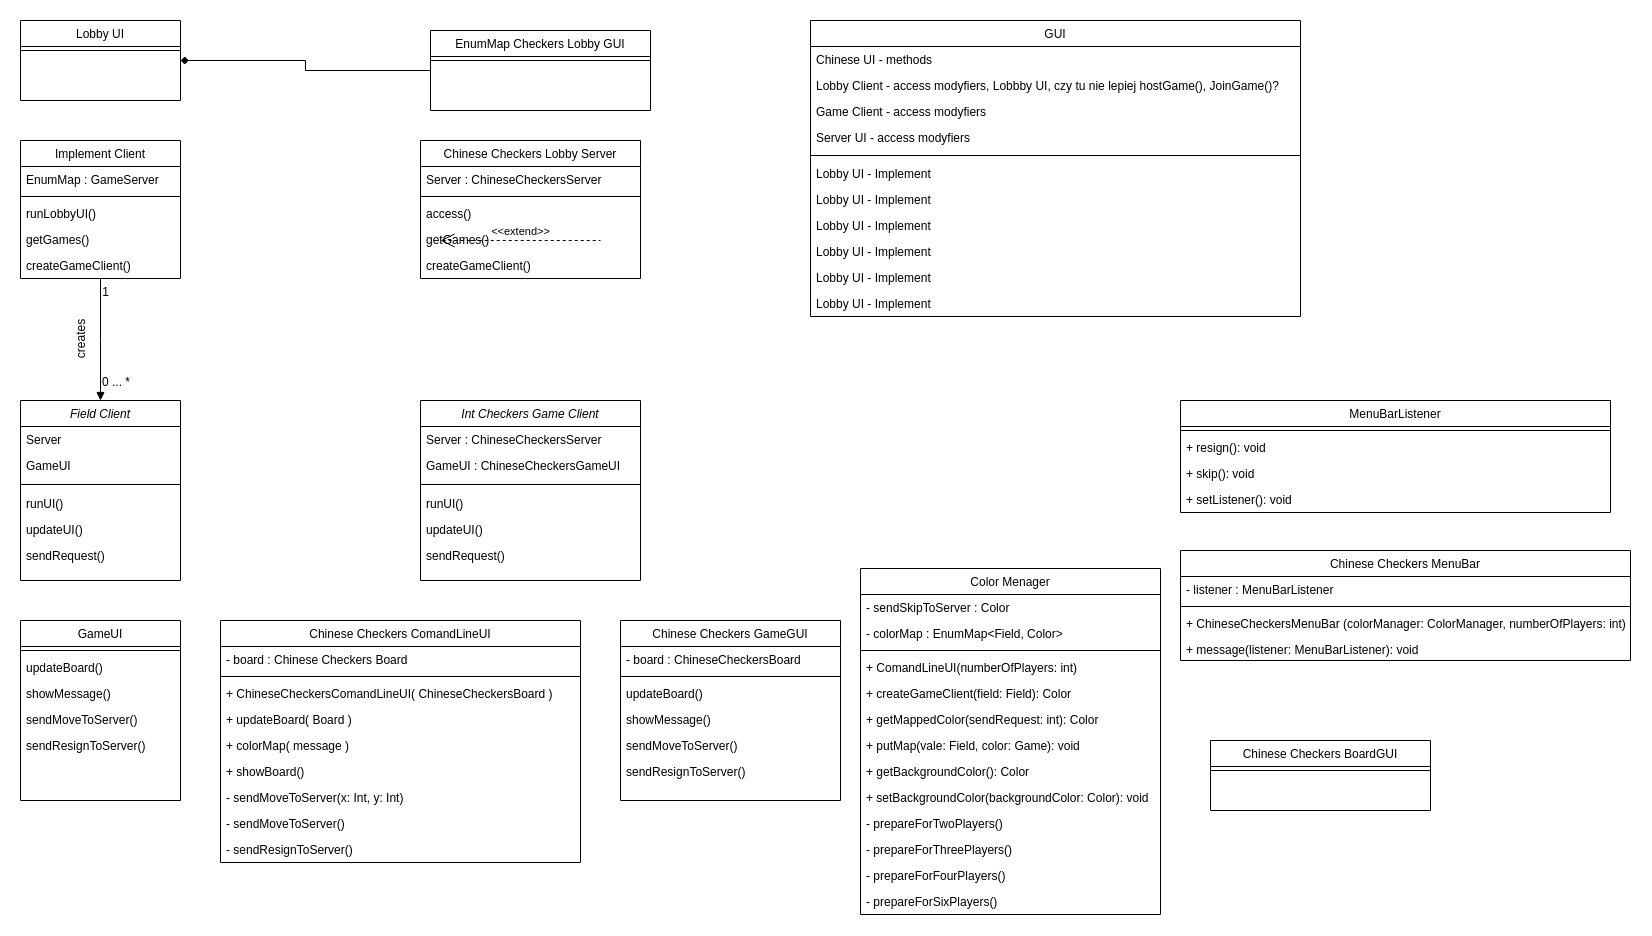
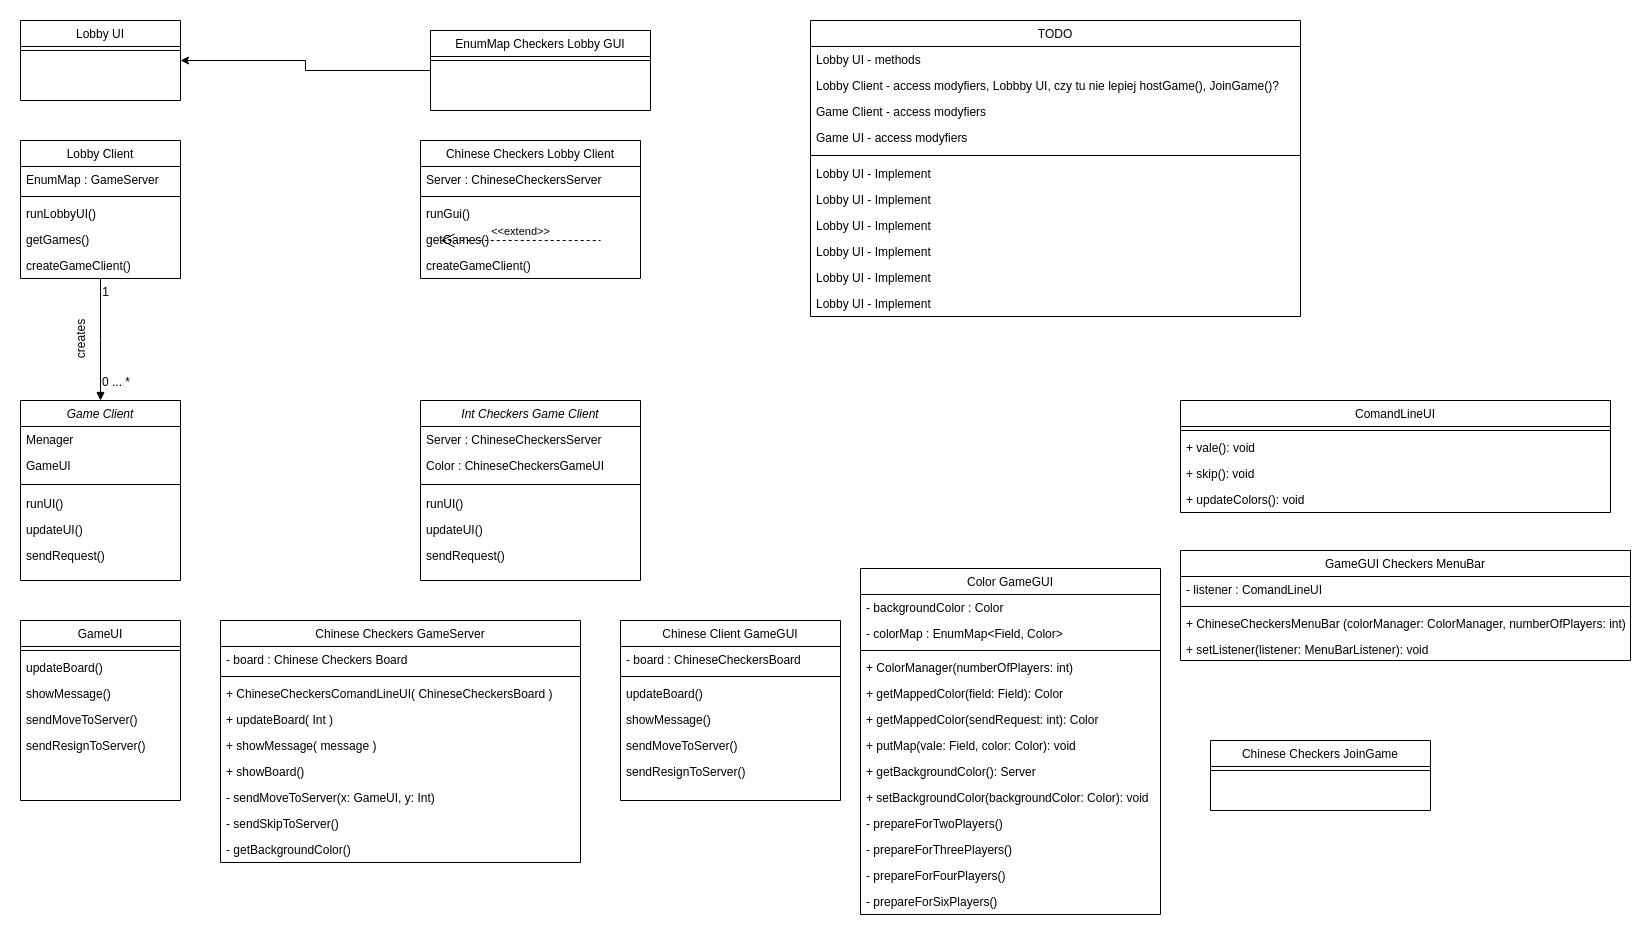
- <mxCell id="78" value="GUI" style="swimlane;fontStyle=0;align=center;verticalAlign=top;childLayout=stackLayout;horizontal=1;startSize=26;horizontalStack=0;resizeParent=1;resizeLast=0;collapsible=1;marginBottom=0;rounded=0;shadow=0;strokeWidth=1;" parent="1" vertex="1"><mxGeometry x="810" y="20" width="490" height="296" as="geometry"><mxRectangle x="550" y="140" width="160" height="26" as="alternateBounds" /></mxGeometry></mxCell>
+ <mxCell id="78" value="TODO" style="swimlane;fontStyle=0;align=center;verticalAlign=top;childLayout=stackLayout;horizontal=1;startSize=26;horizontalStack=0;resizeParent=1;resizeLast=0;collapsible=1;marginBottom=0;rounded=0;shadow=0;strokeWidth=1;" parent="1" vertex="1"><mxGeometry x="810" y="20" width="490" height="296" as="geometry"><mxRectangle x="550" y="140" width="160" height="26" as="alternateBounds" /></mxGeometry></mxCell>
- <mxCell id="79" value="Chinese UI - methods" style="text;align=left;verticalAlign=top;spacingLeft=4;spacingRight=4;overflow=hidden;rotatable=0;points=[[0,0.5],[1,0.5]];portConstraint=eastwest;" parent="78" vertex="1"><mxGeometry y="26" width="490" height="26" as="geometry" /></mxCell>
+ <mxCell id="79" value="Lobby UI - methods" style="text;align=left;verticalAlign=top;spacingLeft=4;spacingRight=4;overflow=hidden;rotatable=0;points=[[0,0.5],[1,0.5]];portConstraint=eastwest;" parent="78" vertex="1"><mxGeometry y="26" width="490" height="26" as="geometry" /></mxCell>
- <mxCell id="90" style="edgeStyle=orthogonalEdgeStyle;rounded=0;orthogonalLoop=1;jettySize=auto;html=1;exitX=0;exitY=0.5;exitDx=0;exitDy=0;entryX=1;entryY=0.5;entryDx=0;entryDy=0;endArrow=diamond;" edge="1" parent="1" source="91" target="74"><mxGeometry relative="1" as="geometry" /></mxCell>
+ <mxCell id="90" style="edgeStyle=orthogonalEdgeStyle;rounded=0;orthogonalLoop=1;jettySize=auto;html=1;exitX=0;exitY=0.5;exitDx=0;exitDy=0;entryX=1;entryY=0.5;entryDx=0;entryDy=0;" edge="1" parent="1" source="91" target="74"><mxGeometry relative="1" as="geometry" /></mxCell>
- <mxCell id="82" value="Server UI - access modyfiers" style="text;align=left;verticalAlign=top;spacingLeft=4;spacingRight=4;overflow=hidden;rotatable=0;points=[[0,0.5],[1,0.5]];portConstraint=eastwest;" parent="78" vertex="1"><mxGeometry y="104" width="490" height="26" as="geometry" /></mxCell>
+ <mxCell id="82" value="Game UI - access modyfiers" style="text;align=left;verticalAlign=top;spacingLeft=4;spacingRight=4;overflow=hidden;rotatable=0;points=[[0,0.5],[1,0.5]];portConstraint=eastwest;" parent="78" vertex="1"><mxGeometry y="104" width="490" height="26" as="geometry" /></mxCell>
- <mxCell id="15" value="Implement Client" style="swimlane;fontStyle=0;align=center;verticalAlign=top;childLayout=stackLayout;horizontal=1;startSize=26;horizontalStack=0;resizeParent=1;resizeLast=0;collapsible=1;marginBottom=0;rounded=0;shadow=0;strokeWidth=1;" parent="1" vertex="1"><mxGeometry x="20" y="140" width="160" height="138" as="geometry"><mxRectangle x="550" y="140" width="160" height="26" as="alternateBounds" /></mxGeometry></mxCell>
+ <mxCell id="15" value="Lobby Client" style="swimlane;fontStyle=0;align=center;verticalAlign=top;childLayout=stackLayout;horizontal=1;startSize=26;horizontalStack=0;resizeParent=1;resizeLast=0;collapsible=1;marginBottom=0;rounded=0;shadow=0;strokeWidth=1;" parent="1" vertex="1"><mxGeometry x="20" y="140" width="160" height="138" as="geometry"><mxRectangle x="550" y="140" width="160" height="26" as="alternateBounds" /></mxGeometry></mxCell>
- <mxCell id="39" value="Chinese Checkers Lobby Server" style="swimlane;fontStyle=0;align=center;verticalAlign=top;childLayout=stackLayout;horizontal=1;startSize=26;horizontalStack=0;resizeParent=1;resizeLast=0;collapsible=1;marginBottom=0;rounded=0;shadow=0;strokeWidth=1;" parent="1" vertex="1"><mxGeometry x="420" y="140" width="220" height="138" as="geometry"><mxRectangle x="280" y="40" width="160" height="26" as="alternateBounds" /></mxGeometry></mxCell>
+ <mxCell id="39" value="Chinese Checkers Lobby Client" style="swimlane;fontStyle=0;align=center;verticalAlign=top;childLayout=stackLayout;horizontal=1;startSize=26;horizontalStack=0;resizeParent=1;resizeLast=0;collapsible=1;marginBottom=0;rounded=0;shadow=0;strokeWidth=1;" parent="1" vertex="1"><mxGeometry x="420" y="140" width="220" height="138" as="geometry"><mxRectangle x="280" y="40" width="160" height="26" as="alternateBounds" /></mxGeometry></mxCell>
- <mxCell id="42" value="access()" style="text;align=left;verticalAlign=top;spacingLeft=4;spacingRight=4;overflow=hidden;rotatable=0;points=[[0,0.5],[1,0.5]];portConstraint=eastwest;" parent="39" vertex="1"><mxGeometry y="60" width="220" height="26" as="geometry" /></mxCell>
+ <mxCell id="42" value="runGui()" style="text;align=left;verticalAlign=top;spacingLeft=4;spacingRight=4;overflow=hidden;rotatable=0;points=[[0,0.5],[1,0.5]];portConstraint=eastwest;" parent="39" vertex="1"><mxGeometry y="60" width="220" height="26" as="geometry" /></mxCell>
- <mxCell id="2" value="Field Client" style="swimlane;fontStyle=2;align=center;verticalAlign=top;childLayout=stackLayout;horizontal=1;startSize=26;horizontalStack=0;resizeParent=1;resizeLast=0;collapsible=1;marginBottom=0;rounded=0;shadow=0;strokeWidth=1;" parent="1" vertex="1"><mxGeometry x="20" y="400" width="160" height="180" as="geometry"><mxRectangle x="230" y="140" width="160" height="26" as="alternateBounds" /></mxGeometry></mxCell>
+ <mxCell id="2" value="Game Client" style="swimlane;fontStyle=2;align=center;verticalAlign=top;childLayout=stackLayout;horizontal=1;startSize=26;horizontalStack=0;resizeParent=1;resizeLast=0;collapsible=1;marginBottom=0;rounded=0;shadow=0;strokeWidth=1;" parent="1" vertex="1"><mxGeometry x="20" y="400" width="160" height="180" as="geometry"><mxRectangle x="230" y="140" width="160" height="26" as="alternateBounds" /></mxGeometry></mxCell>
- <mxCell id="93" value="MenuBarListener" style="swimlane;fontStyle=0;align=center;verticalAlign=top;childLayout=stackLayout;horizontal=1;startSize=26;horizontalStack=0;resizeParent=1;resizeLast=0;collapsible=1;marginBottom=0;rounded=0;shadow=0;strokeWidth=1;" parent="1" vertex="1"><mxGeometry x="1180" y="400" width="430" height="112" as="geometry"><mxRectangle x="130" y="380" width="160" height="26" as="alternateBounds" /></mxGeometry></mxCell>
+ <mxCell id="93" value="ComandLineUI" style="swimlane;fontStyle=0;align=center;verticalAlign=top;childLayout=stackLayout;horizontal=1;startSize=26;horizontalStack=0;resizeParent=1;resizeLast=0;collapsible=1;marginBottom=0;rounded=0;shadow=0;strokeWidth=1;" parent="1" vertex="1"><mxGeometry x="1180" y="400" width="430" height="112" as="geometry"><mxRectangle x="130" y="380" width="160" height="26" as="alternateBounds" /></mxGeometry></mxCell>
- <mxCell id="3" value="Server" style="text;align=left;verticalAlign=top;spacingLeft=4;spacingRight=4;overflow=hidden;rotatable=0;points=[[0,0.5],[1,0.5]];portConstraint=eastwest;" parent="2" vertex="1"><mxGeometry y="26" width="160" height="26" as="geometry" /></mxCell>
+ <mxCell id="3" value="Menager" style="text;align=left;verticalAlign=top;spacingLeft=4;spacingRight=4;overflow=hidden;rotatable=0;points=[[0,0.5],[1,0.5]];portConstraint=eastwest;" parent="2" vertex="1"><mxGeometry y="26" width="160" height="26" as="geometry" /></mxCell>
- <mxCell id="95" value="+ resign(): void" style="text;align=left;verticalAlign=top;spacingLeft=4;spacingRight=4;overflow=hidden;rotatable=0;points=[[0,0.5],[1,0.5]];portConstraint=eastwest;" parent="93" vertex="1"><mxGeometry y="34" width="430" height="26" as="geometry" /></mxCell>
+ <mxCell id="95" value="+ vale(): void" style="text;align=left;verticalAlign=top;spacingLeft=4;spacingRight=4;overflow=hidden;rotatable=0;points=[[0,0.5],[1,0.5]];portConstraint=eastwest;" parent="93" vertex="1"><mxGeometry y="34" width="430" height="26" as="geometry" /></mxCell>
- <mxCell id="27" value="GameUI : ChineseCheckersGameUI" style="text;align=left;verticalAlign=top;spacingLeft=4;spacingRight=4;overflow=hidden;rotatable=0;points=[[0,0.5],[1,0.5]];portConstraint=eastwest;" parent="25" vertex="1"><mxGeometry y="52" width="220" height="26" as="geometry" /></mxCell>
+ <mxCell id="27" value="Color : ChineseCheckersGameUI" style="text;align=left;verticalAlign=top;spacingLeft=4;spacingRight=4;overflow=hidden;rotatable=0;points=[[0,0.5],[1,0.5]];portConstraint=eastwest;" parent="25" vertex="1"><mxGeometry y="52" width="220" height="26" as="geometry" /></mxCell>
- <mxCell id="97" value="+ setListener(): void" style="text;align=left;verticalAlign=top;spacingLeft=4;spacingRight=4;overflow=hidden;rotatable=0;points=[[0,0.5],[1,0.5]];portConstraint=eastwest;" parent="93" vertex="1"><mxGeometry y="86" width="430" height="26" as="geometry" /></mxCell>
+ <mxCell id="97" value="+ updateColors(): void" style="text;align=left;verticalAlign=top;spacingLeft=4;spacingRight=4;overflow=hidden;rotatable=0;points=[[0,0.5],[1,0.5]];portConstraint=eastwest;" parent="93" vertex="1"><mxGeometry y="86" width="430" height="26" as="geometry" /></mxCell>
- <mxCell id="55" value="Chinese Checkers MenuBar" style="swimlane;fontStyle=0;align=center;verticalAlign=top;childLayout=stackLayout;horizontal=1;startSize=26;horizontalStack=0;resizeParent=1;resizeLast=0;collapsible=1;marginBottom=0;rounded=0;shadow=0;strokeWidth=1;" parent="1" vertex="1"><mxGeometry x="1180" y="550" width="450" height="110" as="geometry"><mxRectangle x="130" y="380" width="160" height="26" as="alternateBounds" /></mxGeometry></mxCell>
+ <mxCell id="55" value="GameGUI Checkers MenuBar" style="swimlane;fontStyle=0;align=center;verticalAlign=top;childLayout=stackLayout;horizontal=1;startSize=26;horizontalStack=0;resizeParent=1;resizeLast=0;collapsible=1;marginBottom=0;rounded=0;shadow=0;strokeWidth=1;" parent="1" vertex="1"><mxGeometry x="1180" y="550" width="450" height="110" as="geometry"><mxRectangle x="130" y="380" width="160" height="26" as="alternateBounds" /></mxGeometry></mxCell>
- <mxCell id="60" value="Color Menager" style="swimlane;fontStyle=0;align=center;verticalAlign=top;childLayout=stackLayout;horizontal=1;startSize=26;horizontalStack=0;resizeParent=1;resizeLast=0;collapsible=1;marginBottom=0;rounded=0;shadow=0;strokeWidth=1;" parent="1" vertex="1"><mxGeometry x="860" y="568" width="300" height="346" as="geometry"><mxRectangle x="130" y="380" width="160" height="26" as="alternateBounds" /></mxGeometry></mxCell>
+ <mxCell id="60" value="Color GameGUI" style="swimlane;fontStyle=0;align=center;verticalAlign=top;childLayout=stackLayout;horizontal=1;startSize=26;horizontalStack=0;resizeParent=1;resizeLast=0;collapsible=1;marginBottom=0;rounded=0;shadow=0;strokeWidth=1;" parent="1" vertex="1"><mxGeometry x="860" y="568" width="300" height="346" as="geometry"><mxRectangle x="130" y="380" width="160" height="26" as="alternateBounds" /></mxGeometry></mxCell>
- <mxCell id="56" value="- listener : MenuBarListener" style="text;align=left;verticalAlign=top;spacingLeft=4;spacingRight=4;overflow=hidden;rotatable=0;points=[[0,0.5],[1,0.5]];portConstraint=eastwest;" parent="55" vertex="1"><mxGeometry y="26" width="450" height="26" as="geometry" /></mxCell>
+ <mxCell id="56" value="- listener : ComandLineUI" style="text;align=left;verticalAlign=top;spacingLeft=4;spacingRight=4;overflow=hidden;rotatable=0;points=[[0,0.5],[1,0.5]];portConstraint=eastwest;" parent="55" vertex="1"><mxGeometry y="26" width="450" height="26" as="geometry" /></mxCell>
- <mxCell id="61" value="- sendSkipToServer : Color" style="text;align=left;verticalAlign=top;spacingLeft=4;spacingRight=4;overflow=hidden;rotatable=0;points=[[0,0.5],[1,0.5]];portConstraint=eastwest;" parent="60" vertex="1"><mxGeometry y="26" width="300" height="26" as="geometry" /></mxCell>
+ <mxCell id="61" value="- backgroundColor : Color" style="text;align=left;verticalAlign=top;spacingLeft=4;spacingRight=4;overflow=hidden;rotatable=0;points=[[0,0.5],[1,0.5]];portConstraint=eastwest;" parent="60" vertex="1"><mxGeometry y="26" width="300" height="26" as="geometry" /></mxCell>
- <mxCell id="45" value="Chinese Checkers ComandLineUI" style="swimlane;fontStyle=0;align=center;verticalAlign=top;childLayout=stackLayout;horizontal=1;startSize=26;horizontalStack=0;resizeParent=1;resizeLast=0;collapsible=1;marginBottom=0;rounded=0;shadow=0;strokeWidth=1;" parent="1" vertex="1"><mxGeometry x="220" y="620" width="360" height="242" as="geometry"><mxRectangle x="130" y="380" width="160" height="26" as="alternateBounds" /></mxGeometry></mxCell>
+ <mxCell id="45" value="Chinese Checkers GameServer" style="swimlane;fontStyle=0;align=center;verticalAlign=top;childLayout=stackLayout;horizontal=1;startSize=26;horizontalStack=0;resizeParent=1;resizeLast=0;collapsible=1;marginBottom=0;rounded=0;shadow=0;strokeWidth=1;" parent="1" vertex="1"><mxGeometry x="220" y="620" width="360" height="242" as="geometry"><mxRectangle x="130" y="380" width="160" height="26" as="alternateBounds" /></mxGeometry></mxCell>
- <mxCell id="32" value="Chinese Checkers GameGUI" style="swimlane;fontStyle=0;align=center;verticalAlign=top;childLayout=stackLayout;horizontal=1;startSize=26;horizontalStack=0;resizeParent=1;resizeLast=0;collapsible=1;marginBottom=0;rounded=0;shadow=0;strokeWidth=1;" parent="1" vertex="1"><mxGeometry x="620" y="620" width="220" height="180" as="geometry"><mxRectangle x="130" y="380" width="160" height="26" as="alternateBounds" /></mxGeometry></mxCell>
+ <mxCell id="32" value="Chinese Client GameGUI" style="swimlane;fontStyle=0;align=center;verticalAlign=top;childLayout=stackLayout;horizontal=1;startSize=26;horizontalStack=0;resizeParent=1;resizeLast=0;collapsible=1;marginBottom=0;rounded=0;shadow=0;strokeWidth=1;" parent="1" vertex="1"><mxGeometry x="620" y="620" width="220" height="180" as="geometry"><mxRectangle x="130" y="380" width="160" height="26" as="alternateBounds" /></mxGeometry></mxCell>
- <mxCell id="59" value="+ message(listener: MenuBarListener): void" style="text;align=left;verticalAlign=top;spacingLeft=4;spacingRight=4;overflow=hidden;rotatable=0;points=[[0,0.5],[1,0.5]];portConstraint=eastwest;" parent="55" vertex="1"><mxGeometry y="86" width="450" height="24" as="geometry" /></mxCell>
+ <mxCell id="59" value="+ setListener(listener: MenuBarListener): void" style="text;align=left;verticalAlign=top;spacingLeft=4;spacingRight=4;overflow=hidden;rotatable=0;points=[[0,0.5],[1,0.5]];portConstraint=eastwest;" parent="55" vertex="1"><mxGeometry y="86" width="450" height="24" as="geometry" /></mxCell>
- <mxCell id="64" value="+ ComandLineUI(numberOfPlayers: int)" style="text;align=left;verticalAlign=top;spacingLeft=4;spacingRight=4;overflow=hidden;rotatable=0;points=[[0,0.5],[1,0.5]];portConstraint=eastwest;" parent="60" vertex="1"><mxGeometry y="86" width="300" height="26" as="geometry" /></mxCell>
+ <mxCell id="64" value="+ ColorManager(numberOfPlayers: int)" style="text;align=left;verticalAlign=top;spacingLeft=4;spacingRight=4;overflow=hidden;rotatable=0;points=[[0,0.5],[1,0.5]];portConstraint=eastwest;" parent="60" vertex="1"><mxGeometry y="86" width="300" height="26" as="geometry" /></mxCell>
- <mxCell id="65" value="+ createGameClient(field: Field): Color" style="text;align=left;verticalAlign=top;spacingLeft=4;spacingRight=4;overflow=hidden;rotatable=0;points=[[0,0.5],[1,0.5]];portConstraint=eastwest;" parent="60" vertex="1"><mxGeometry y="112" width="300" height="26" as="geometry" /></mxCell>
+ <mxCell id="65" value="+ getMappedColor(field: Field): Color" style="text;align=left;verticalAlign=top;spacingLeft=4;spacingRight=4;overflow=hidden;rotatable=0;points=[[0,0.5],[1,0.5]];portConstraint=eastwest;" parent="60" vertex="1"><mxGeometry y="112" width="300" height="26" as="geometry" /></mxCell>
- <mxCell id="49" value="+ updateBoard( Board )" style="text;align=left;verticalAlign=top;spacingLeft=4;spacingRight=4;overflow=hidden;rotatable=0;points=[[0,0.5],[1,0.5]];portConstraint=eastwest;" parent="45" vertex="1"><mxGeometry y="86" width="360" height="26" as="geometry" /></mxCell>
+ <mxCell id="49" value="+ updateBoard( Int )" style="text;align=left;verticalAlign=top;spacingLeft=4;spacingRight=4;overflow=hidden;rotatable=0;points=[[0,0.5],[1,0.5]];portConstraint=eastwest;" parent="45" vertex="1"><mxGeometry y="86" width="360" height="26" as="geometry" /></mxCell>
- <mxCell id="50" value="+ colorMap( message )" style="text;align=left;verticalAlign=top;spacingLeft=4;spacingRight=4;overflow=hidden;rotatable=0;points=[[0,0.5],[1,0.5]];portConstraint=eastwest;" parent="45" vertex="1"><mxGeometry y="112" width="360" height="26" as="geometry" /></mxCell>
+ <mxCell id="50" value="+ showMessage( message )" style="text;align=left;verticalAlign=top;spacingLeft=4;spacingRight=4;overflow=hidden;rotatable=0;points=[[0,0.5],[1,0.5]];portConstraint=eastwest;" parent="45" vertex="1"><mxGeometry y="112" width="360" height="26" as="geometry" /></mxCell>
- <mxCell id="67" value="+ putMap(vale: Field, color: Game): void" style="text;align=left;verticalAlign=top;spacingLeft=4;spacingRight=4;overflow=hidden;rotatable=0;points=[[0,0.5],[1,0.5]];portConstraint=eastwest;" parent="60" vertex="1"><mxGeometry y="164" width="300" height="26" as="geometry" /></mxCell>
+ <mxCell id="67" value="+ putMap(vale: Field, color: Color): void" style="text;align=left;verticalAlign=top;spacingLeft=4;spacingRight=4;overflow=hidden;rotatable=0;points=[[0,0.5],[1,0.5]];portConstraint=eastwest;" parent="60" vertex="1"><mxGeometry y="164" width="300" height="26" as="geometry" /></mxCell>
- <mxCell id="76" value="Chinese Checkers BoardGUI&#10;" style="swimlane;fontStyle=0;align=center;verticalAlign=top;childLayout=stackLayout;horizontal=1;startSize=26;horizontalStack=0;resizeParent=1;resizeLast=0;collapsible=1;marginBottom=0;rounded=0;shadow=0;strokeWidth=1;" parent="1" vertex="1"><mxGeometry x="1210" y="740" width="220" height="70" as="geometry"><mxRectangle x="130" y="380" width="160" height="26" as="alternateBounds" /></mxGeometry></mxCell>
+ <mxCell id="76" value="Chinese Checkers JoinGame&#10;" style="swimlane;fontStyle=0;align=center;verticalAlign=top;childLayout=stackLayout;horizontal=1;startSize=26;horizontalStack=0;resizeParent=1;resizeLast=0;collapsible=1;marginBottom=0;rounded=0;shadow=0;strokeWidth=1;" parent="1" vertex="1"><mxGeometry x="1210" y="740" width="220" height="70" as="geometry"><mxRectangle x="130" y="380" width="160" height="26" as="alternateBounds" /></mxGeometry></mxCell>
- <mxCell id="68" value="+ getBackgroundColor(): Color" style="text;align=left;verticalAlign=top;spacingLeft=4;spacingRight=4;overflow=hidden;rotatable=0;points=[[0,0.5],[1,0.5]];portConstraint=eastwest;" parent="60" vertex="1"><mxGeometry y="190" width="300" height="26" as="geometry" /></mxCell>
+ <mxCell id="68" value="+ getBackgroundColor(): Server" style="text;align=left;verticalAlign=top;spacingLeft=4;spacingRight=4;overflow=hidden;rotatable=0;points=[[0,0.5],[1,0.5]];portConstraint=eastwest;" parent="60" vertex="1"><mxGeometry y="190" width="300" height="26" as="geometry" /></mxCell>
- <mxCell id="52" value="- sendMoveToServer(x: Int, y: Int) " style="text;align=left;verticalAlign=top;spacingLeft=4;spacingRight=4;overflow=hidden;rotatable=0;points=[[0,0.5],[1,0.5]];portConstraint=eastwest;" parent="45" vertex="1"><mxGeometry y="164" width="360" height="26" as="geometry" /></mxCell>
+ <mxCell id="52" value="- sendMoveToServer(x: GameUI, y: Int) " style="text;align=left;verticalAlign=top;spacingLeft=4;spacingRight=4;overflow=hidden;rotatable=0;points=[[0,0.5],[1,0.5]];portConstraint=eastwest;" parent="45" vertex="1"><mxGeometry y="164" width="360" height="26" as="geometry" /></mxCell>
- <mxCell id="53" value="- sendMoveToServer()" style="text;align=left;verticalAlign=top;spacingLeft=4;spacingRight=4;overflow=hidden;rotatable=0;points=[[0,0.5],[1,0.5]];portConstraint=eastwest;" parent="45" vertex="1"><mxGeometry y="190" width="360" height="26" as="geometry" /></mxCell>
+ <mxCell id="53" value="- sendSkipToServer()" style="text;align=left;verticalAlign=top;spacingLeft=4;spacingRight=4;overflow=hidden;rotatable=0;points=[[0,0.5],[1,0.5]];portConstraint=eastwest;" parent="45" vertex="1"><mxGeometry y="190" width="360" height="26" as="geometry" /></mxCell>
- <mxCell id="54" value="- sendResignToServer()" style="text;align=left;verticalAlign=top;spacingLeft=4;spacingRight=4;overflow=hidden;rotatable=0;points=[[0,0.5],[1,0.5]];portConstraint=eastwest;" parent="45" vertex="1"><mxGeometry y="216" width="360" height="26" as="geometry" /></mxCell>
+ <mxCell id="54" value="- getBackgroundColor()" style="text;align=left;verticalAlign=top;spacingLeft=4;spacingRight=4;overflow=hidden;rotatable=0;points=[[0,0.5],[1,0.5]];portConstraint=eastwest;" parent="45" vertex="1"><mxGeometry y="216" width="360" height="26" as="geometry" /></mxCell>
